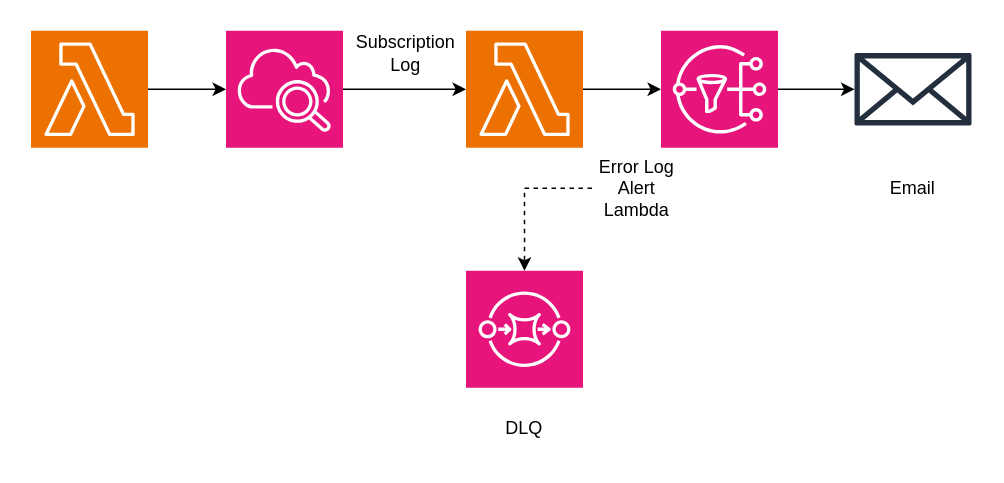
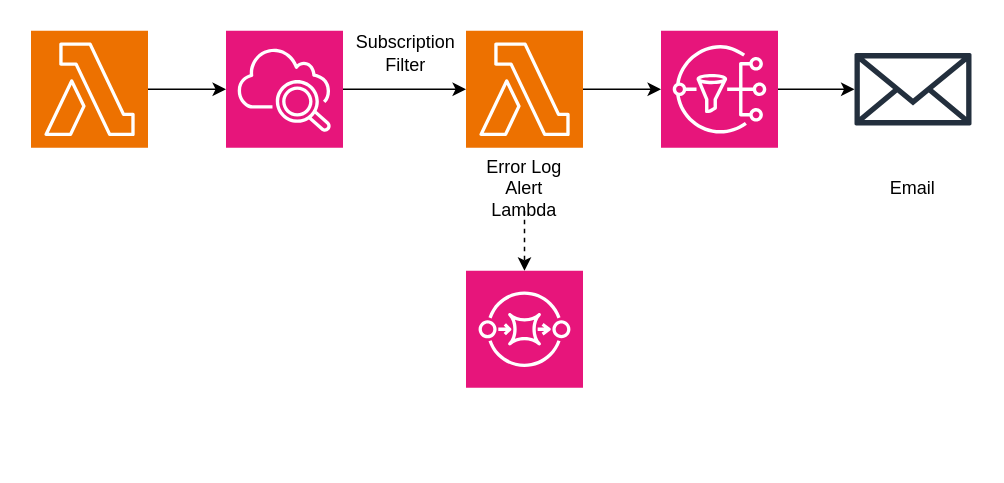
- <mxCell id="16" value="Subscription Log" style="text;html=1;align=center;verticalAlign=middle;whiteSpace=wrap;rounded=0;" parent="1" vertex="1"><mxGeometry x="240" y="20" width="60" height="30" as="geometry" /></mxCell>
+ <mxCell id="16" value="Subscription Filter" style="text;html=1;align=center;verticalAlign=middle;whiteSpace=wrap;rounded=0;" parent="1" vertex="1"><mxGeometry x="240" y="20" width="60" height="30" as="geometry" /></mxCell>
- <mxCell id="13" value="Error Log Alert Lambda" style="text;html=1;align=center;verticalAlign=middle;whiteSpace=wrap;rounded=0;" parent="1" vertex="1"><mxGeometry x="394" y="110" width="60" height="30" as="geometry" /></mxCell>
+ <mxCell id="13" value="Error Log Alert Lambda" style="text;html=1;align=center;verticalAlign=middle;whiteSpace=wrap;rounded=0;" parent="1" vertex="1"><mxGeometry x="319" y="110" width="60" height="30" as="geometry" /></mxCell>
- <mxCell id="15" value="DLQ" style="text;html=1;align=center;verticalAlign=middle;whiteSpace=wrap;rounded=0;" parent="1" vertex="1"><mxGeometry x="319" y="270" width="60" height="30" as="geometry" /></mxCell>
